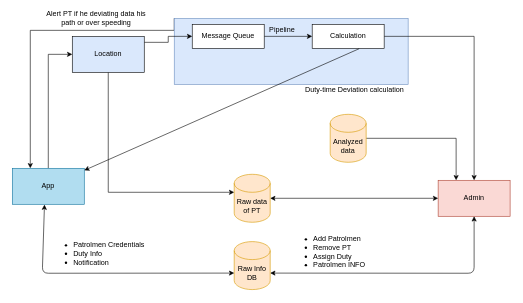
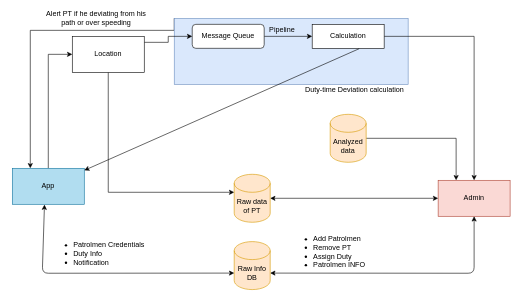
- <mxCell id="19" value="Alert PT if he deviating data his path or over speeding" style="text;html=1;strokeColor=none;fillColor=none;align=center;verticalAlign=middle;whiteSpace=wrap;rounded=0;" parent="1" vertex="1"><mxGeometry x="70" y="20" width="180" height="20" as="geometry" /></mxCell>
+ <mxCell id="19" value="Alert PT if he deviating from his path or over speeding" style="text;html=1;strokeColor=none;fillColor=none;align=center;verticalAlign=middle;whiteSpace=wrap;rounded=0;" parent="1" vertex="1"><mxGeometry x="70" y="20" width="180" height="20" as="geometry" /></mxCell>
- <mxCell id="11" value="Message Queue" style="rounded=0;whiteSpace=wrap;html=1;" parent="1" vertex="1"><mxGeometry x="320" y="40" width="120" height="40" as="geometry" /></mxCell>
+ <mxCell id="11" value="Message Queue" style="whiteSpace=wrap;html=1;rounded=1;" parent="1" vertex="1"><mxGeometry x="320" y="40" width="120" height="40" as="geometry" /></mxCell>
- <mxCell id="9" value="Location" style="rounded=0;whiteSpace=wrap;html=1;fillColor=#dae8fc;" parent="1" vertex="1"><mxGeometry x="120" y="60" width="120" height="60" as="geometry" /></mxCell>
+ <mxCell id="9" value="Location" style="rounded=0;whiteSpace=wrap;html=1;" parent="1" vertex="1"><mxGeometry x="120" y="60" width="120" height="60" as="geometry" /></mxCell>
